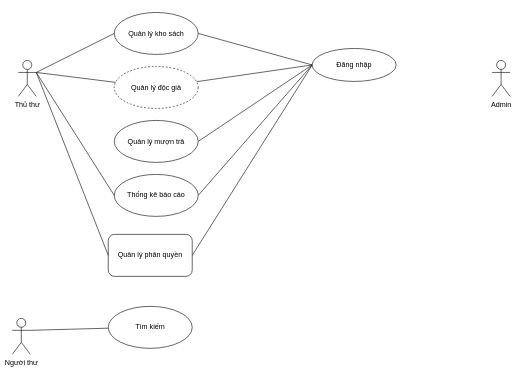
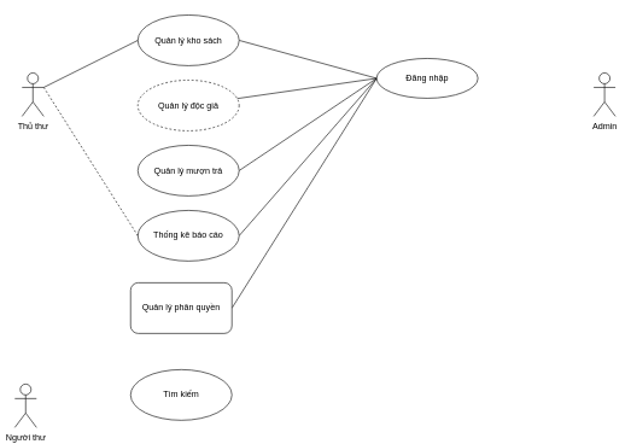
- <mxCell id="18" style="rounded=0;orthogonalLoop=1;jettySize=auto;html=1;entryX=1;entryY=0.333;entryDx=0;entryDy=0;entryPerimeter=0;endArrow=none;endFill=0;" edge="1" parent="1" source="8" target="2"><mxGeometry relative="1" as="geometry" /></mxCell>
- <mxCell id="19" style="rounded=0;orthogonalLoop=1;jettySize=auto;html=1;entryX=1;entryY=0.333;entryDx=0;entryDy=0;entryPerimeter=0;endArrow=none;endFill=0;exitX=0;exitY=0.5;exitDx=0;exitDy=0;" edge="1" parent="1" source="12" target="2"><mxGeometry relative="1" as="geometry" /></mxCell>
+ <mxCell id="19" style="rounded=0;orthogonalLoop=1;jettySize=auto;html=1;entryX=1;entryY=0.333;entryDx=0;entryDy=0;entryPerimeter=0;endArrow=none;endFill=0;exitX=0;exitY=0.5;exitDx=0;exitDy=0;dashed=1;" edge="1" parent="1" source="12" target="2"><mxGeometry relative="1" as="geometry" /></mxCell>
- <mxCell id="20" style="rounded=0;orthogonalLoop=1;jettySize=auto;html=1;entryX=1;entryY=0.333;entryDx=0;entryDy=0;entryPerimeter=0;endArrow=none;endFill=0;exitX=0;exitY=0.5;exitDx=0;exitDy=0;" edge="1" parent="1" source="14" target="2"><mxGeometry relative="1" as="geometry" /></mxCell>
- <mxCell id="21" style="rounded=0;orthogonalLoop=1;jettySize=auto;html=1;entryX=1;entryY=0.333;entryDx=0;entryDy=0;entryPerimeter=0;endArrow=none;endFill=0;" edge="1" parent="1" source="15" target="3"><mxGeometry relative="1" as="geometry" /></mxCell>
